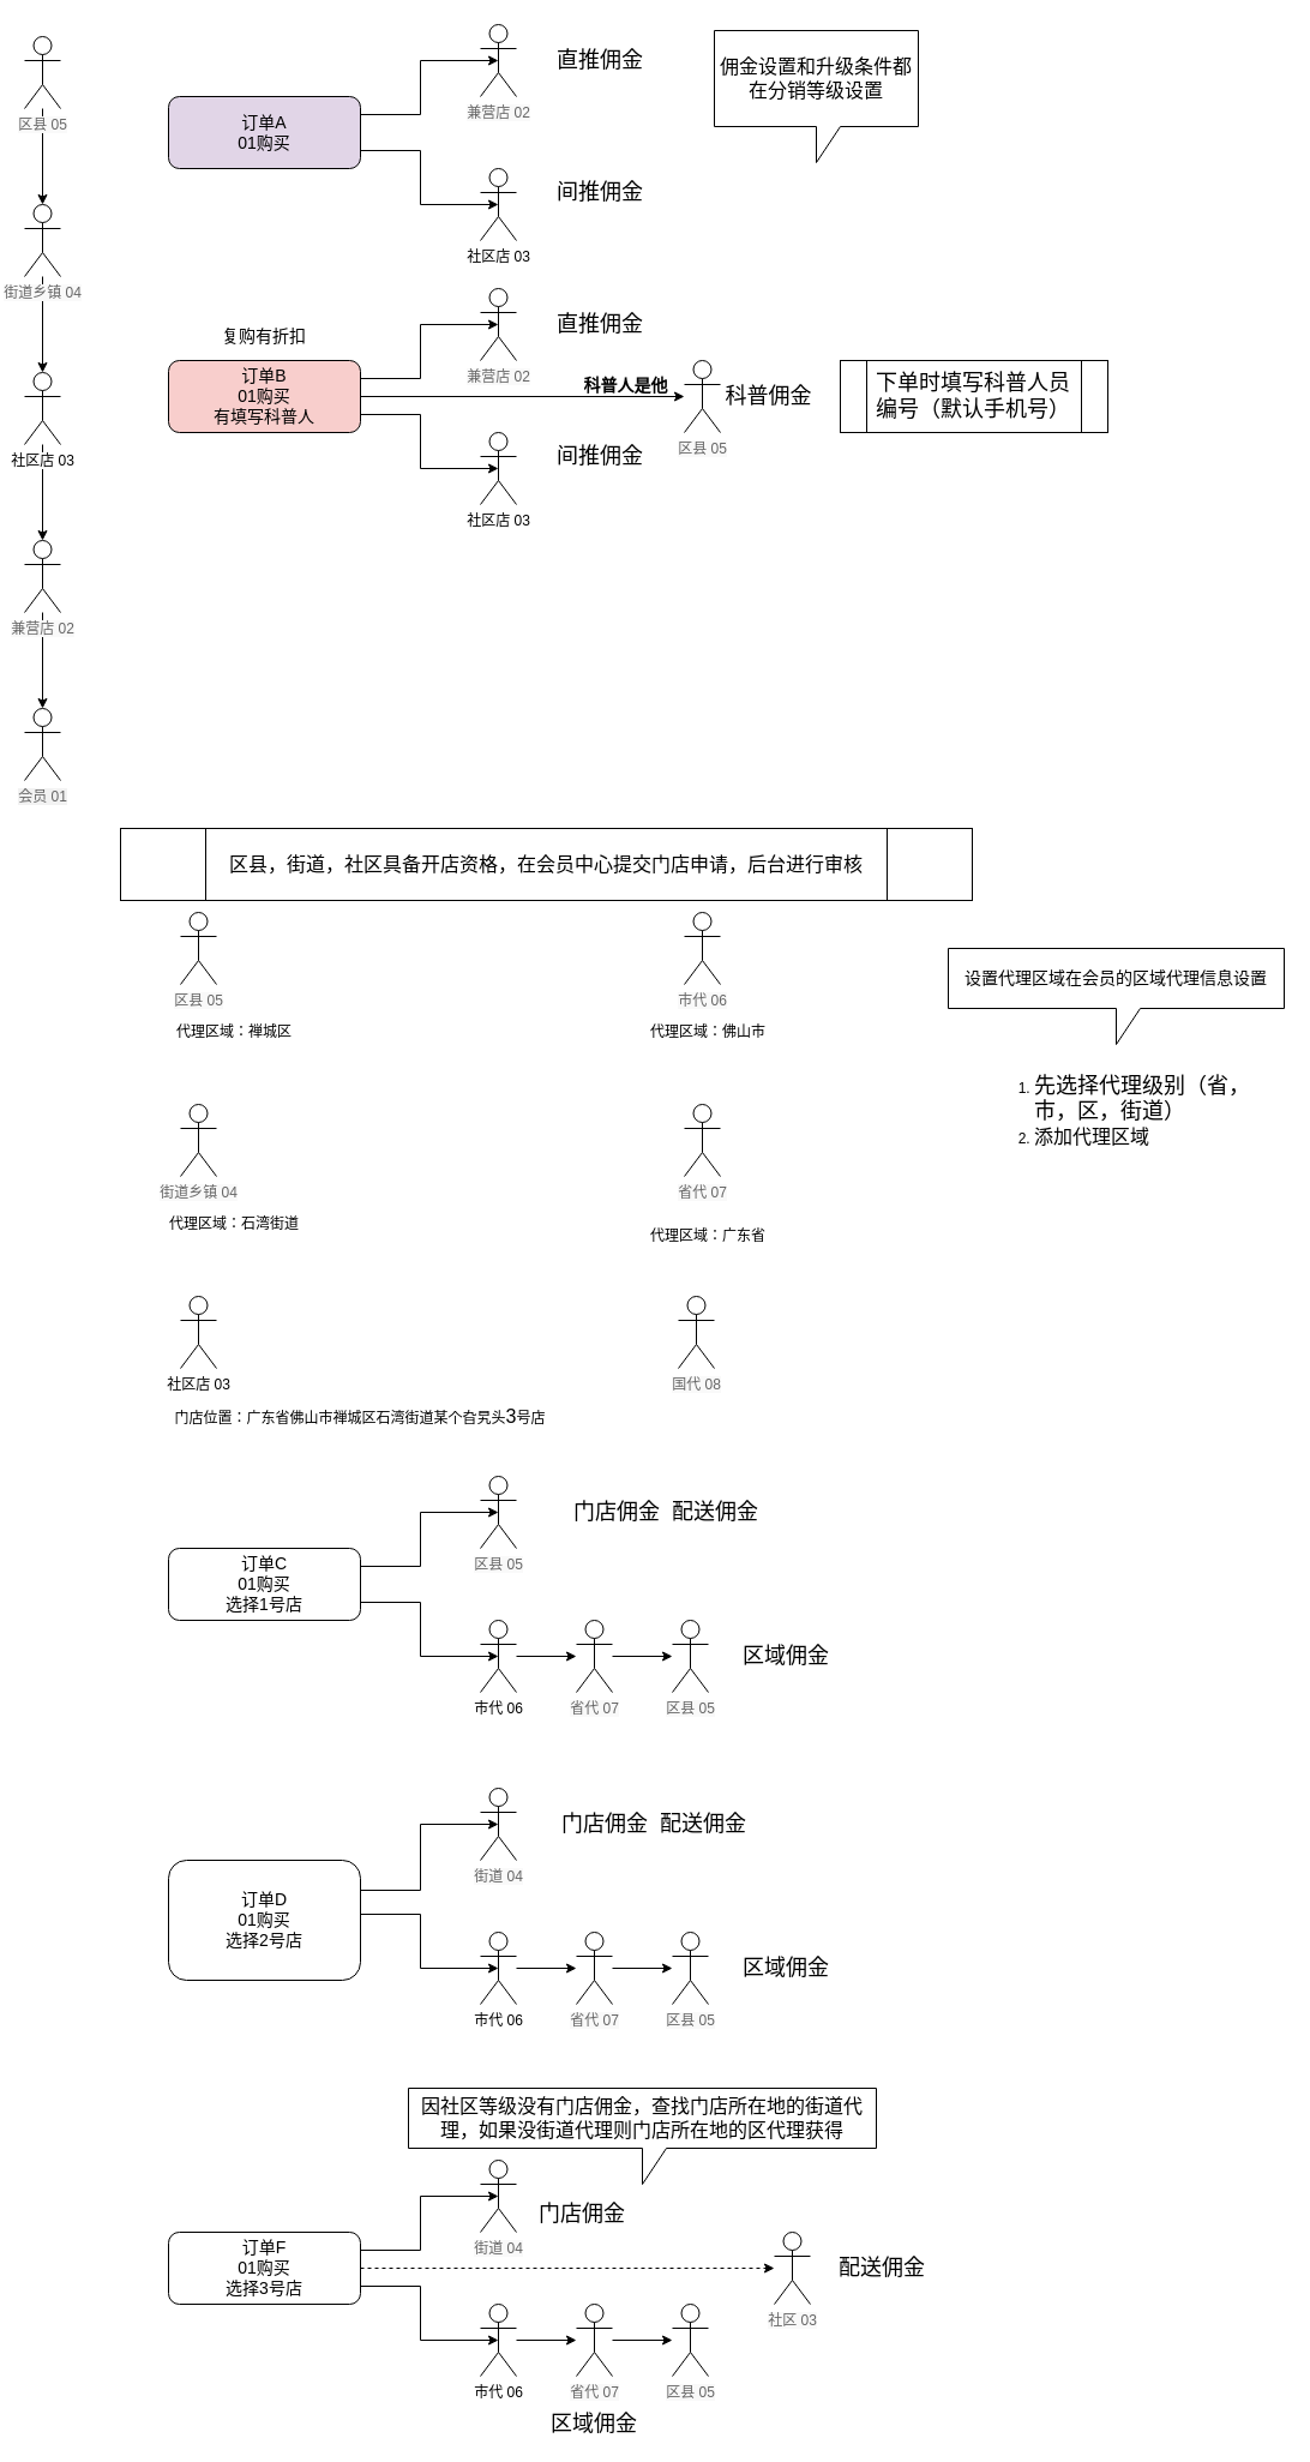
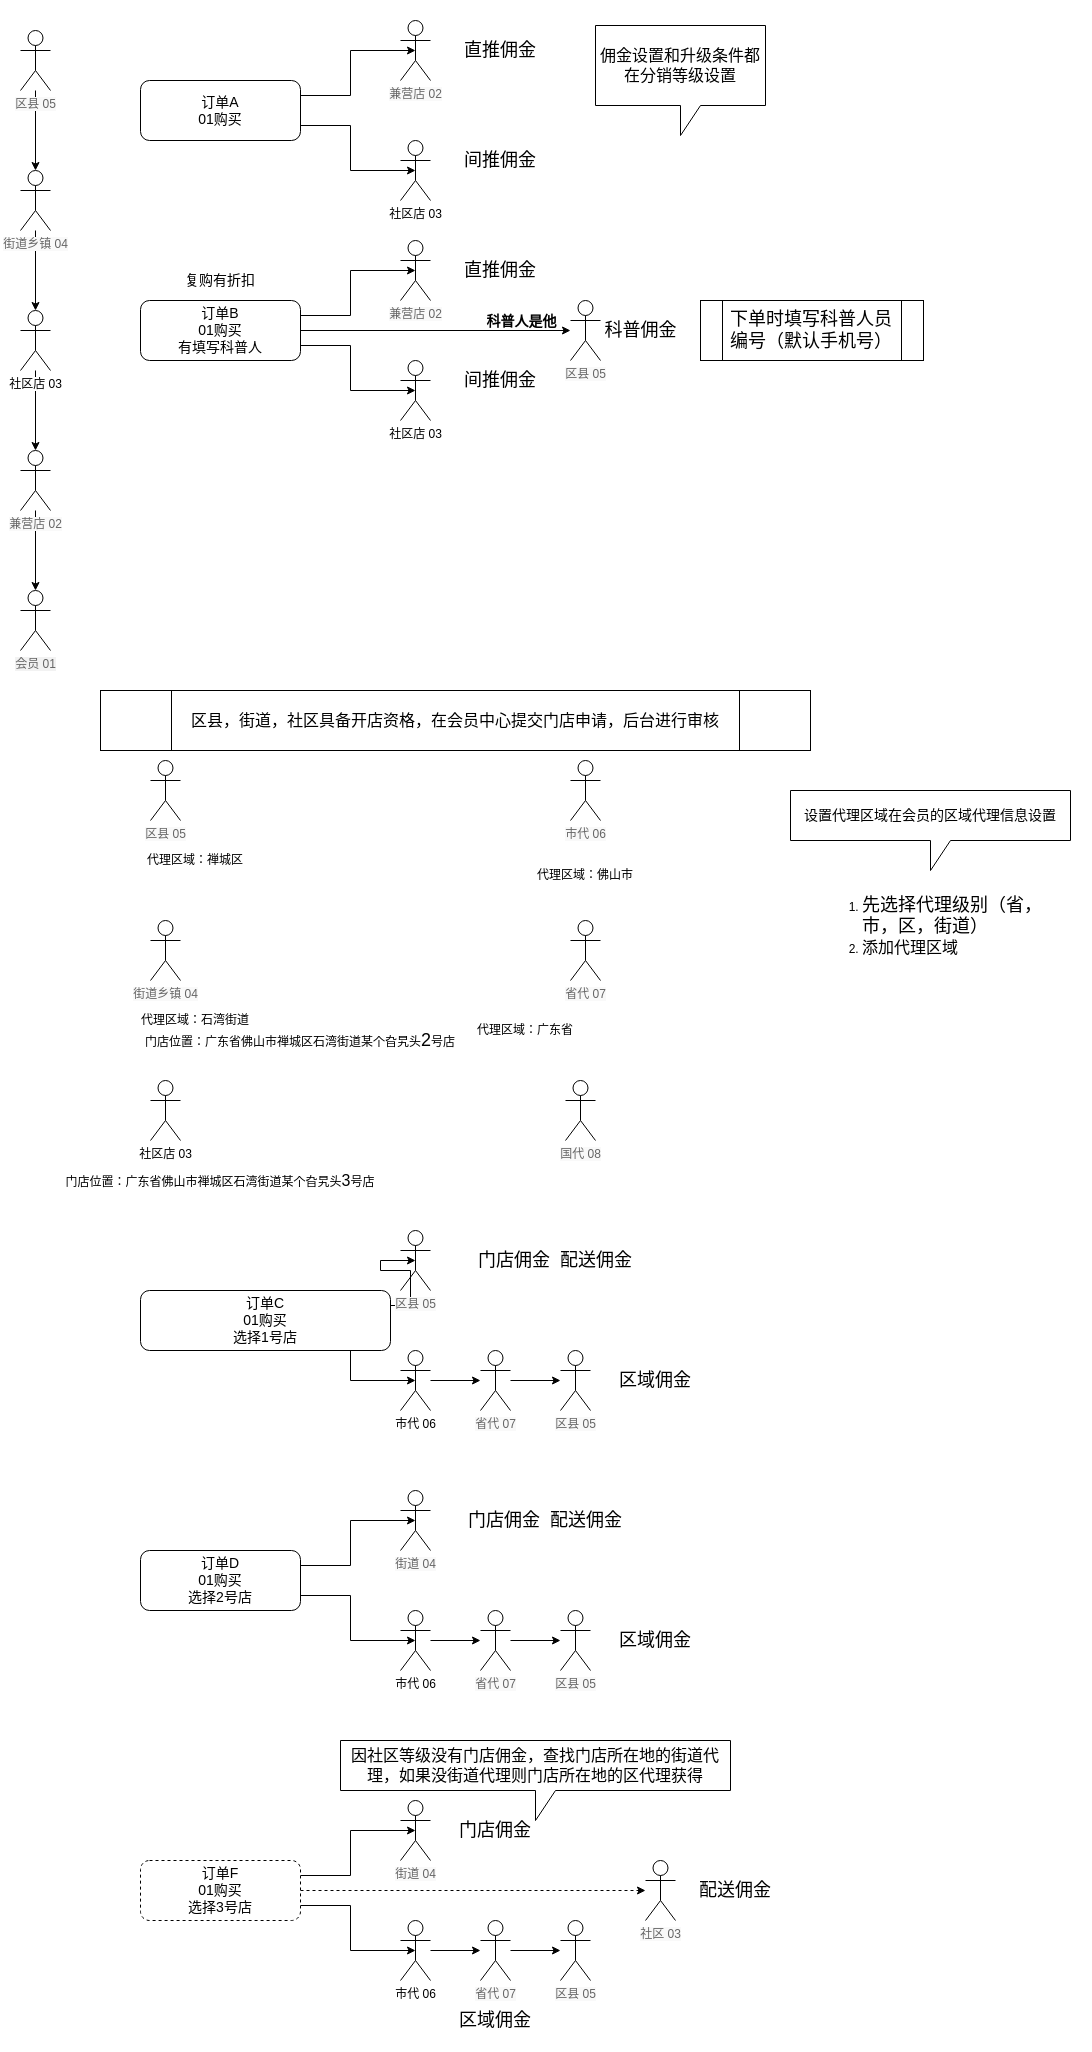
- <mxCell id="13" value="&lt;font style=&quot;font-size: 14px&quot;&gt;订单A&lt;br&gt;01购买&lt;/font&gt;" style="rounded=1;whiteSpace=wrap;html=1;fillColor=#e1d5e7;" vertex="1" parent="1"><mxGeometry x="140" y="80" width="160" height="60" as="geometry" /></mxCell>
+ <mxCell id="13" value="&lt;font style=&quot;font-size: 14px&quot;&gt;订单A&lt;br&gt;01购买&lt;/font&gt;" style="rounded=1;whiteSpace=wrap;html=1;" vertex="1" parent="1"><mxGeometry x="140" y="80" width="160" height="60" as="geometry" /></mxCell>
- <mxCell id="22" value="&lt;font style=&quot;font-size: 14px&quot;&gt;订单B&lt;br&gt;01购买&lt;br&gt;有填写科普人&lt;/font&gt;" style="rounded=1;whiteSpace=wrap;html=1;fillColor=#f8cecc;" vertex="1" parent="1"><mxGeometry x="140" y="300" width="160" height="60" as="geometry" /></mxCell>
+ <mxCell id="22" value="&lt;font style=&quot;font-size: 14px&quot;&gt;订单B&lt;br&gt;01购买&lt;br&gt;有填写科普人&lt;/font&gt;" style="rounded=1;whiteSpace=wrap;html=1;" vertex="1" parent="1"><mxGeometry x="140" y="300" width="160" height="60" as="geometry" /></mxCell>
- <mxCell id="44" value="代理区域：佛山市" style="text;html=1;strokeColor=none;fillColor=none;align=center;verticalAlign=middle;whiteSpace=wrap;rounded=0;" vertex="1" parent="1"><mxGeometry x="535" y="850" width="110" height="20" as="geometry" /></mxCell>
+ <mxCell id="44" value="代理区域：佛山市" style="text;html=1;strokeColor=none;fillColor=none;align=center;verticalAlign=middle;whiteSpace=wrap;rounded=0;" vertex="1" parent="1"><mxGeometry x="530" y="865" width="110" height="20" as="geometry" /></mxCell>
- <mxCell id="45" value="代理区域：广东省" style="text;html=1;strokeColor=none;fillColor=none;align=center;verticalAlign=middle;whiteSpace=wrap;rounded=0;" vertex="1" parent="1"><mxGeometry x="535" y="1020" width="110" height="20" as="geometry" /></mxCell>
+ <mxCell id="45" value="代理区域：广东省" style="text;html=1;strokeColor=none;fillColor=none;align=center;verticalAlign=middle;whiteSpace=wrap;rounded=0;" vertex="1" parent="1"><mxGeometry x="470" y="1020" width="110" height="20" as="geometry" /></mxCell>
+ <mxCell id="40" value="门店位置：广东省佛山市禅城区石湾街道某个旮旯头&lt;font style=&quot;font-size: 18px&quot;&gt;2&lt;/font&gt;号店" style="text;html=1;strokeColor=none;fillColor=none;align=center;verticalAlign=middle;whiteSpace=wrap;rounded=0;" vertex="1" parent="1"><mxGeometry x="140" y="1030" width="320" height="20" as="geometry" /></mxCell>
- <mxCell id="41" value="门店位置：广东省佛山市禅城区石湾街道某个旮旯头&lt;font size=&quot;3&quot;&gt;3&lt;/font&gt;号店" style="text;html=1;strokeColor=none;fillColor=none;align=center;verticalAlign=middle;whiteSpace=wrap;rounded=0;" vertex="1" parent="1"><mxGeometry x="140" y="1170" width="320" height="20" as="geometry" /></mxCell>
+ <mxCell id="41" value="门店位置：广东省佛山市禅城区石湾街道某个旮旯头&lt;font size=&quot;3&quot;&gt;3&lt;/font&gt;号店" style="text;html=1;strokeColor=none;fillColor=none;align=center;verticalAlign=middle;whiteSpace=wrap;rounded=0;" vertex="1" parent="1"><mxGeometry x="60" y="1170" width="320" height="20" as="geometry" /></mxCell>
- <mxCell id="48" value="&lt;font style=&quot;font-size: 14px&quot;&gt;订单C&lt;br&gt;01购买&lt;br&gt;选择1号店&lt;br&gt;&lt;/font&gt;" style="rounded=1;whiteSpace=wrap;html=1;" vertex="1" parent="1"><mxGeometry x="140" y="1290" width="160" height="60" as="geometry" /></mxCell>
+ <mxCell id="48" value="&lt;font style=&quot;font-size: 14px&quot;&gt;订单C&lt;br&gt;01购买&lt;br&gt;选择1号店&lt;br&gt;&lt;/font&gt;" style="rounded=1;whiteSpace=wrap;html=1;" vertex="1" parent="1"><mxGeometry x="140" y="1290" width="250" height="60" as="geometry" /></mxCell>
- <mxCell id="60" value="&lt;font style=&quot;font-size: 14px&quot;&gt;订单D&lt;br&gt;01购买&lt;br&gt;选择2号店&lt;br&gt;&lt;/font&gt;" style="rounded=1;whiteSpace=wrap;html=1;" vertex="1" parent="1"><mxGeometry x="140" y="1550" width="160" height="100" as="geometry" /></mxCell>
+ <mxCell id="60" value="&lt;font style=&quot;font-size: 14px&quot;&gt;订单D&lt;br&gt;01购买&lt;br&gt;选择2号店&lt;br&gt;&lt;/font&gt;" style="rounded=1;whiteSpace=wrap;html=1;" vertex="1" parent="1"><mxGeometry x="140" y="1550" width="160" height="60" as="geometry" /></mxCell>
- <mxCell id="76" value="&lt;span style=&quot;font-size: 18px&quot;&gt;门店佣金&lt;/span&gt;" style="text;html=1;strokeColor=none;fillColor=none;align=center;verticalAlign=middle;whiteSpace=wrap;rounded=0;" vertex="1" parent="1"><mxGeometry x="440" y="1835" width="90" height="20" as="geometry" /></mxCell>
+ <mxCell id="76" value="&lt;span style=&quot;font-size: 18px&quot;&gt;门店佣金&lt;/span&gt;" style="text;html=1;strokeColor=none;fillColor=none;align=center;verticalAlign=middle;whiteSpace=wrap;rounded=0;" vertex="1" parent="1"><mxGeometry x="450" y="1820" width="90" height="20" as="geometry" /></mxCell>
- <mxCell id="72" value="&lt;font style=&quot;font-size: 14px&quot;&gt;订单F&lt;br&gt;01购买&lt;br&gt;选择3号店&lt;br&gt;&lt;/font&gt;" style="rounded=1;whiteSpace=wrap;html=1;" vertex="1" parent="1"><mxGeometry x="140" y="1860" width="160" height="60" as="geometry" /></mxCell>
+ <mxCell id="72" value="&lt;font style=&quot;font-size: 14px&quot;&gt;订单F&lt;br&gt;01购买&lt;br&gt;选择3号店&lt;br&gt;&lt;/font&gt;" style="rounded=1;whiteSpace=wrap;html=1;dashed=1;" vertex="1" parent="1"><mxGeometry x="140" y="1860" width="160" height="60" as="geometry" /></mxCell>
